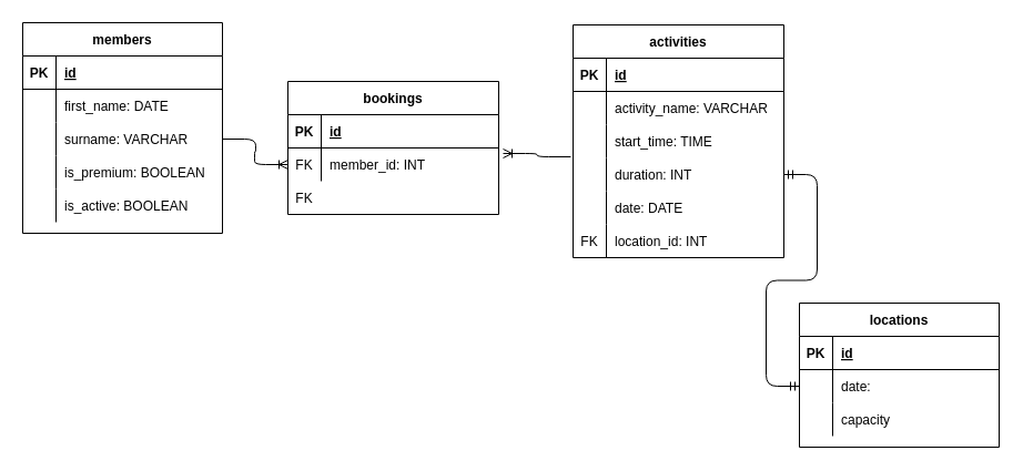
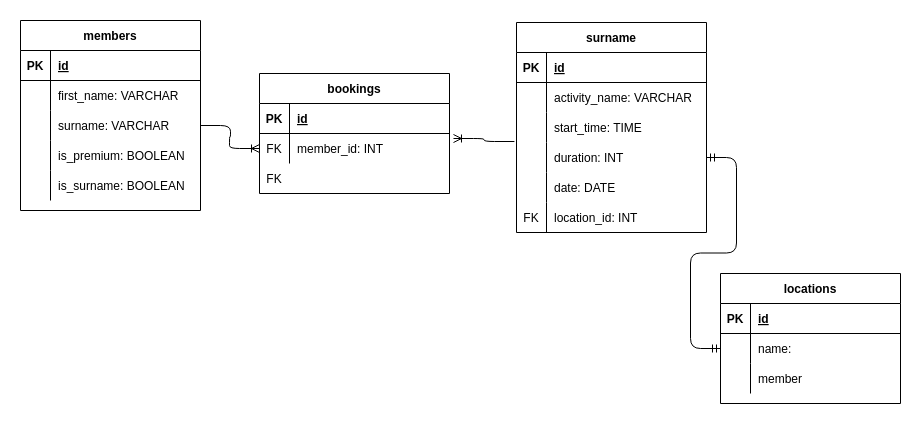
- <mxCell id="18" value="activities" style="shape=table;startSize=30;container=1;collapsible=1;childLayout=tableLayout;fixedRows=1;rowLines=0;fontStyle=1;align=center;resizeLast=1;" parent="1" vertex="1"><mxGeometry x="516" y="22" width="190" height="210" as="geometry" /></mxCell>
+ <mxCell id="18" value="surname" style="shape=table;startSize=30;container=1;collapsible=1;childLayout=tableLayout;fixedRows=1;rowLines=0;fontStyle=1;align=center;resizeLast=1;" parent="1" vertex="1"><mxGeometry x="516" y="22" width="190" height="210" as="geometry" /></mxCell>
- <mxCell id="8" value="first_name: DATE" style="shape=partialRectangle;connectable=0;fillColor=none;top=0;left=0;bottom=0;right=0;align=left;spacingLeft=6;overflow=hidden;" parent="6" vertex="1"><mxGeometry x="30" width="150" height="30" as="geometry" /></mxCell>
+ <mxCell id="8" value="first_name: VARCHAR" style="shape=partialRectangle;connectable=0;fillColor=none;top=0;left=0;bottom=0;right=0;align=left;spacingLeft=6;overflow=hidden;" parent="6" vertex="1"><mxGeometry x="30" width="150" height="30" as="geometry" /></mxCell>
- <mxCell id="17" value="is_active: BOOLEAN" style="shape=partialRectangle;connectable=0;fillColor=none;top=0;left=0;bottom=0;right=0;align=left;spacingLeft=6;overflow=hidden;" parent="15" vertex="1"><mxGeometry x="30" width="150" height="30" as="geometry" /></mxCell>
+ <mxCell id="17" value="is_surname: BOOLEAN" style="shape=partialRectangle;connectable=0;fillColor=none;top=0;left=0;bottom=0;right=0;align=left;spacingLeft=6;overflow=hidden;" parent="15" vertex="1"><mxGeometry x="30" width="150" height="30" as="geometry" /></mxCell>
- <mxCell id="52" value="date:" style="shape=partialRectangle;connectable=0;fillColor=none;top=0;left=0;bottom=0;right=0;align=left;spacingLeft=6;overflow=hidden;" parent="50" vertex="1"><mxGeometry x="30" width="150" height="30" as="geometry" /></mxCell>
+ <mxCell id="52" value="name:" style="shape=partialRectangle;connectable=0;fillColor=none;top=0;left=0;bottom=0;right=0;align=left;spacingLeft=6;overflow=hidden;" parent="50" vertex="1"><mxGeometry x="30" width="150" height="30" as="geometry" /></mxCell>
- <mxCell id="55" value="capacity" style="shape=partialRectangle;connectable=0;fillColor=none;top=0;left=0;bottom=0;right=0;align=left;spacingLeft=6;overflow=hidden;" parent="53" vertex="1"><mxGeometry x="30" width="150" height="30" as="geometry" /></mxCell>
+ <mxCell id="55" value="member" style="shape=partialRectangle;connectable=0;fillColor=none;top=0;left=0;bottom=0;right=0;align=left;spacingLeft=6;overflow=hidden;" parent="53" vertex="1"><mxGeometry x="30" width="150" height="30" as="geometry" /></mxCell>
